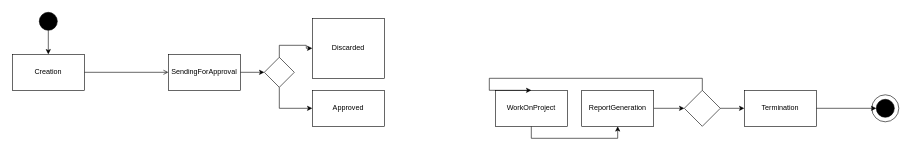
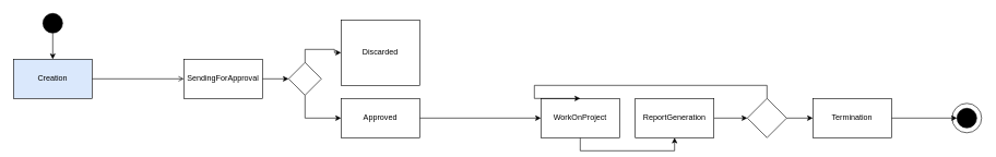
- <mxCell id="6" value="Creation" style="rounded=0;whiteSpace=wrap;html=1;fillColor=#FFFFFF;" vertex="1" parent="1"><mxGeometry x="20" y="90" width="120" height="60" as="geometry" /></mxCell>
+ <mxCell id="6" value="Creation" style="rounded=0;whiteSpace=wrap;html=1;fillColor=#dae8fc;" vertex="1" parent="1"><mxGeometry x="20" y="90" width="120" height="60" as="geometry" /></mxCell>
+ <mxCell id="11" style="edgeStyle=orthogonalEdgeStyle;rounded=0;orthogonalLoop=1;jettySize=auto;html=1;exitX=1;exitY=0.5;exitDx=0;exitDy=0;" edge="1" parent="1" source="12" target="8"><mxGeometry relative="1" as="geometry" /></mxCell>
